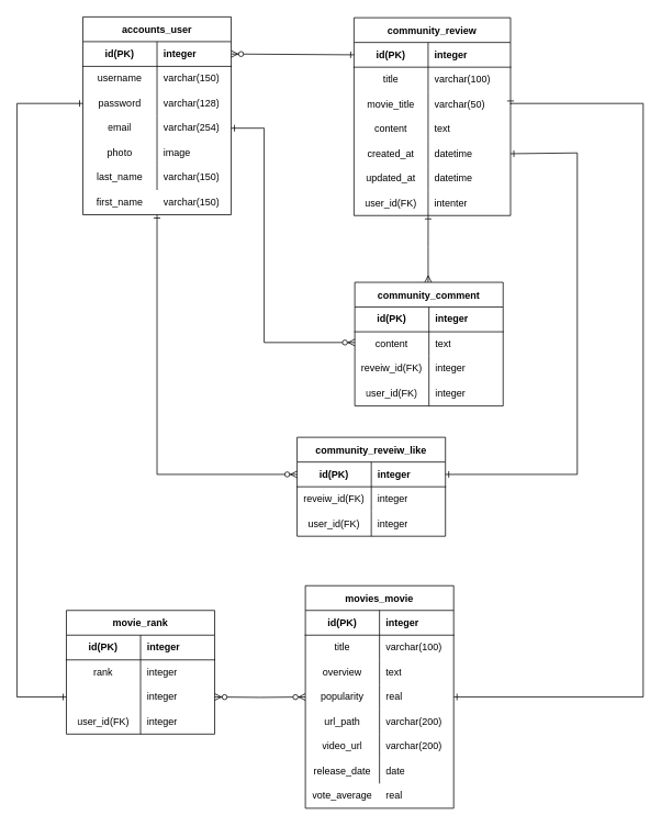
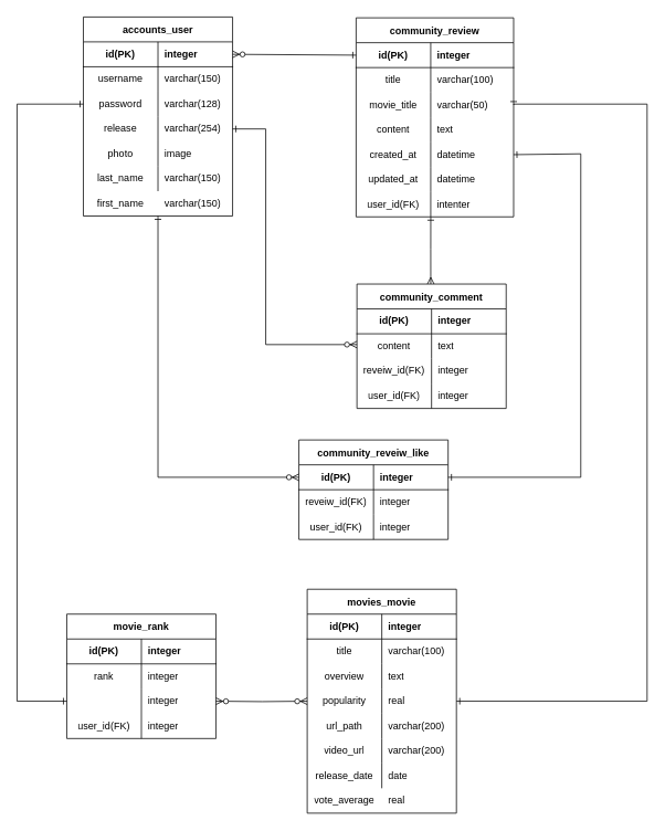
- <mxCell id="15" value="email" style="shape=partialRectangle;html=1;whiteSpace=wrap;connectable=0;top=0;left=0;bottom=0;right=0;overflow=hidden;shadow=0;labelBorderColor=none;fillColor=none;fontColor=#000000;strokeColor=#000000;" parent="14" vertex="1"><mxGeometry width="90" height="30" as="geometry" /></mxCell>
+ <mxCell id="15" value="release" style="shape=partialRectangle;html=1;whiteSpace=wrap;connectable=0;top=0;left=0;bottom=0;right=0;overflow=hidden;shadow=0;labelBorderColor=none;fillColor=none;fontColor=#000000;strokeColor=#000000;" parent="14" vertex="1"><mxGeometry width="90" height="30" as="geometry" /></mxCell>
